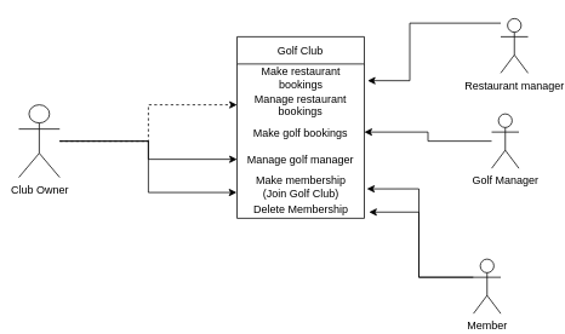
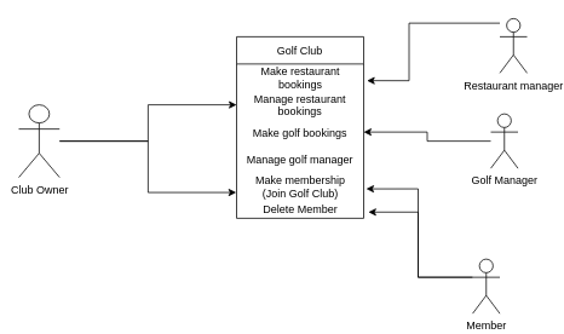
- <mxCell id="10" style="edgeStyle=orthogonalEdgeStyle;rounded=0;orthogonalLoop=1;jettySize=auto;html=1;dashed=1;" edge="1" parent="1" source="13" target="4"><mxGeometry relative="1" as="geometry" /></mxCell>
+ <mxCell id="10" style="edgeStyle=orthogonalEdgeStyle;rounded=0;orthogonalLoop=1;jettySize=auto;html=1;" edge="1" parent="1" source="13" target="4"><mxGeometry relative="1" as="geometry" /></mxCell>
- <mxCell id="11" style="edgeStyle=orthogonalEdgeStyle;rounded=0;orthogonalLoop=1;jettySize=auto;html=1;" edge="1" parent="1" source="13" target="6"><mxGeometry relative="1" as="geometry" /></mxCell>
- <mxCell id="8" value="Delete Membership" style="text;html=1;align=center;verticalAlign=middle;resizable=0;points=[];autosize=1;strokeColor=none;fillColor=none;" vertex="1" parent="2"><mxGeometry y="180" width="140" height="20" as="geometry" /></mxCell>
+ <mxCell id="8" value="Delete Member" style="text;html=1;align=center;verticalAlign=middle;resizable=0;points=[];autosize=1;strokeColor=none;fillColor=none;" vertex="1" parent="2"><mxGeometry y="180" width="140" height="20" as="geometry" /></mxCell>
